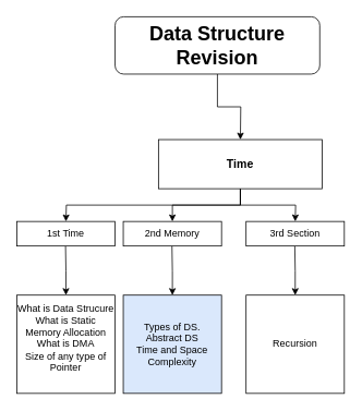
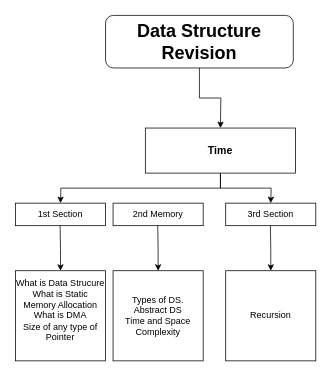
- <mxCell id="5" style="edgeStyle=orthogonalEdgeStyle;rounded=0;orthogonalLoop=1;jettySize=auto;html=1;exitX=0.5;exitY=1;exitDx=0;exitDy=0;entryX=0.5;entryY=0;entryDx=0;entryDy=0;" edge="1" parent="1" source="7" target="12"><mxGeometry relative="1" as="geometry"><mxPoint x="200" y="270" as="targetPoint" /></mxGeometry></mxCell>
- <mxCell id="9" value="1st Time" style="rounded=0;whiteSpace=wrap;html=1;" vertex="1" parent="1"><mxGeometry x="20" y="270" width="120" height="30" as="geometry" /></mxCell>
+ <mxCell id="9" value="1st Section" style="rounded=0;whiteSpace=wrap;html=1;" vertex="1" parent="1"><mxGeometry x="20" y="270" width="120" height="30" as="geometry" /></mxCell>
- <mxCell id="13" value="Types of DS.&lt;br&gt;Abstract DS&lt;br&gt;Time and Space Complexity" style="whiteSpace=wrap;html=1;aspect=fixed;align=center;fillColor=#dae8fc;" vertex="1" parent="1"><mxGeometry x="150" y="360" width="120" height="120" as="geometry" /></mxCell>
+ <mxCell id="13" value="Types of DS.&lt;br&gt;Abstract DS&lt;br&gt;Time and Space Complexity" style="whiteSpace=wrap;html=1;aspect=fixed;align=center;" vertex="1" parent="1"><mxGeometry x="150" y="360" width="120" height="120" as="geometry" /></mxCell>
